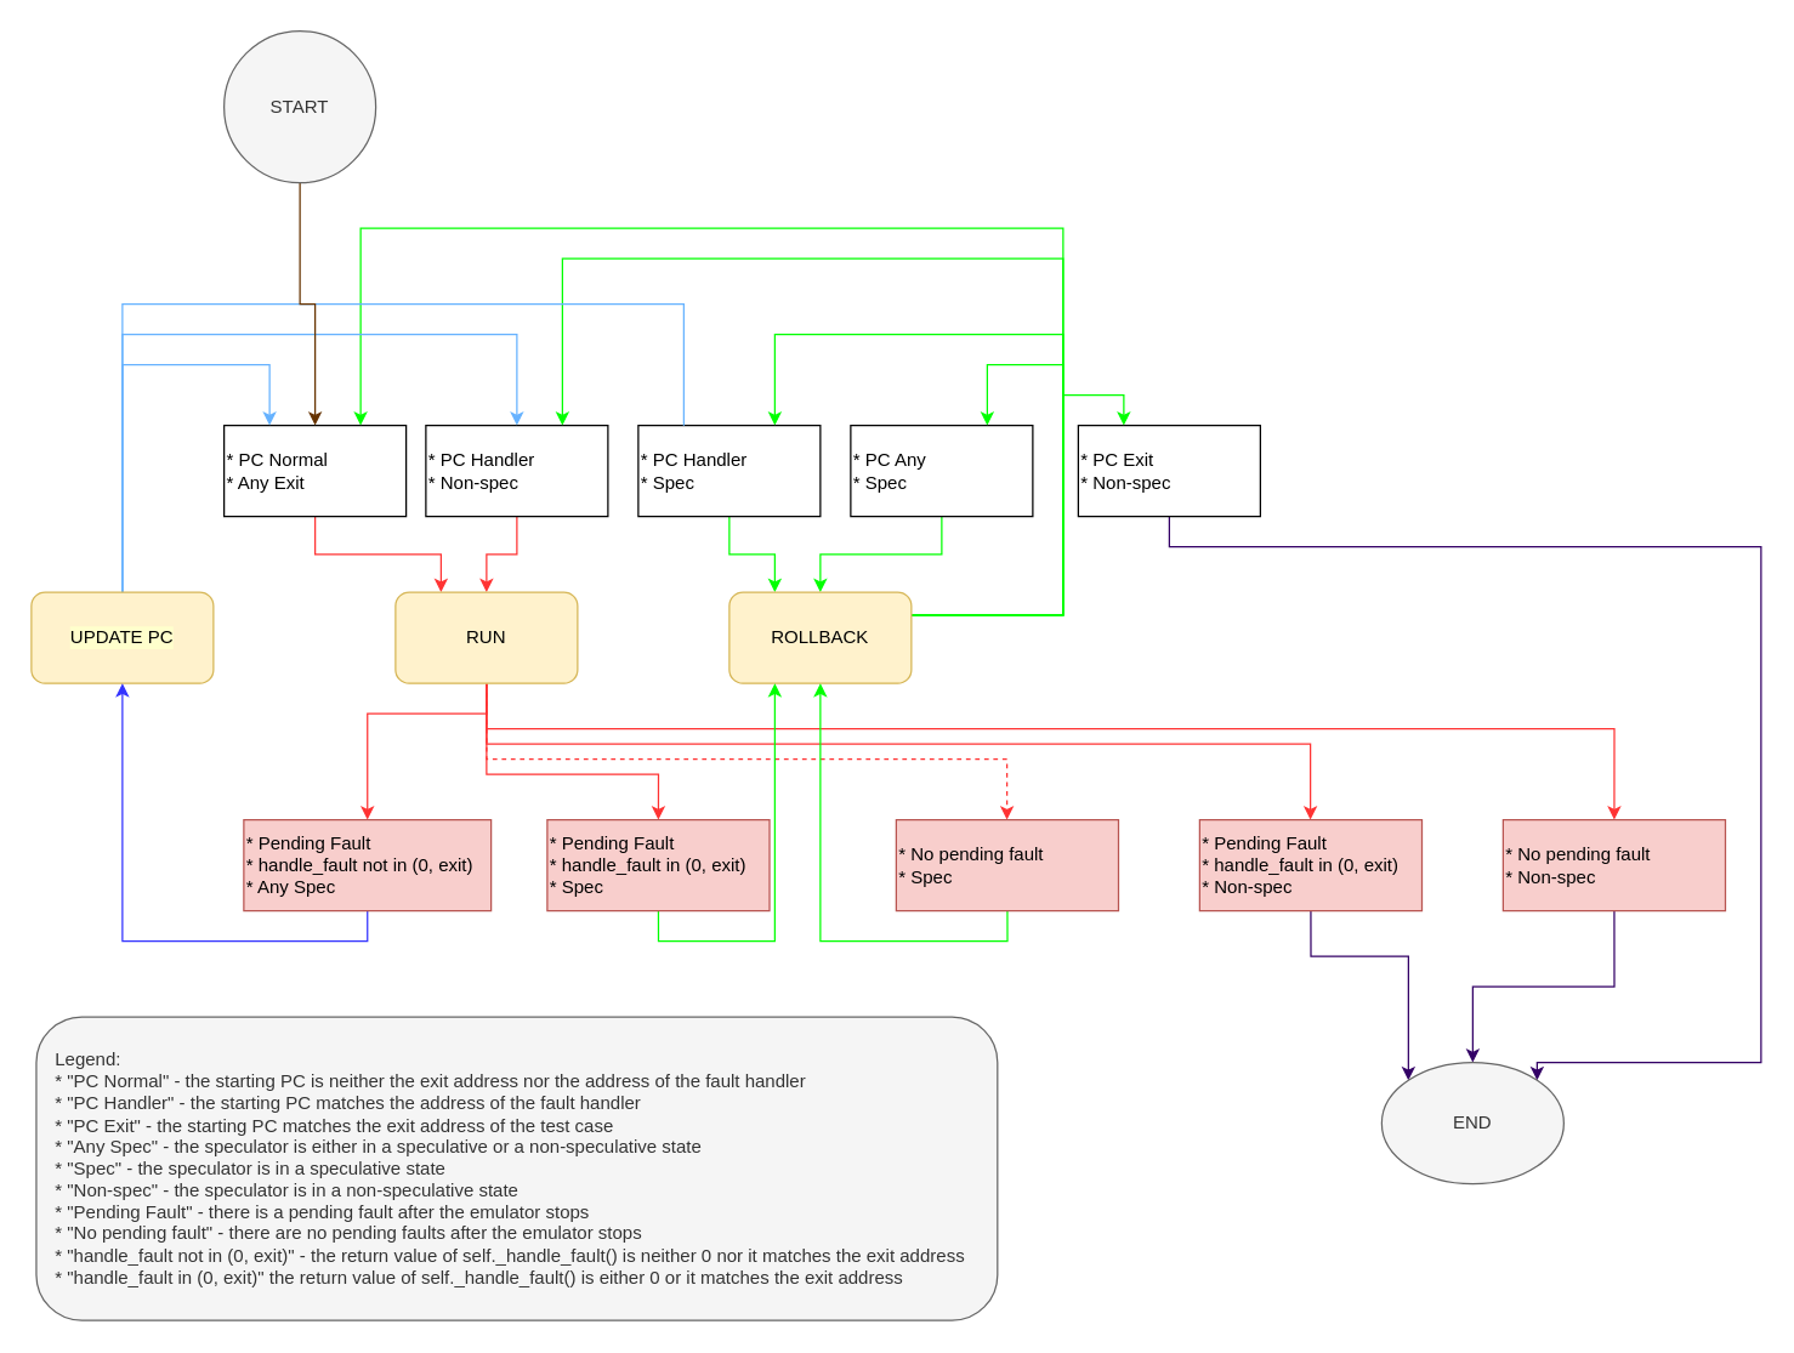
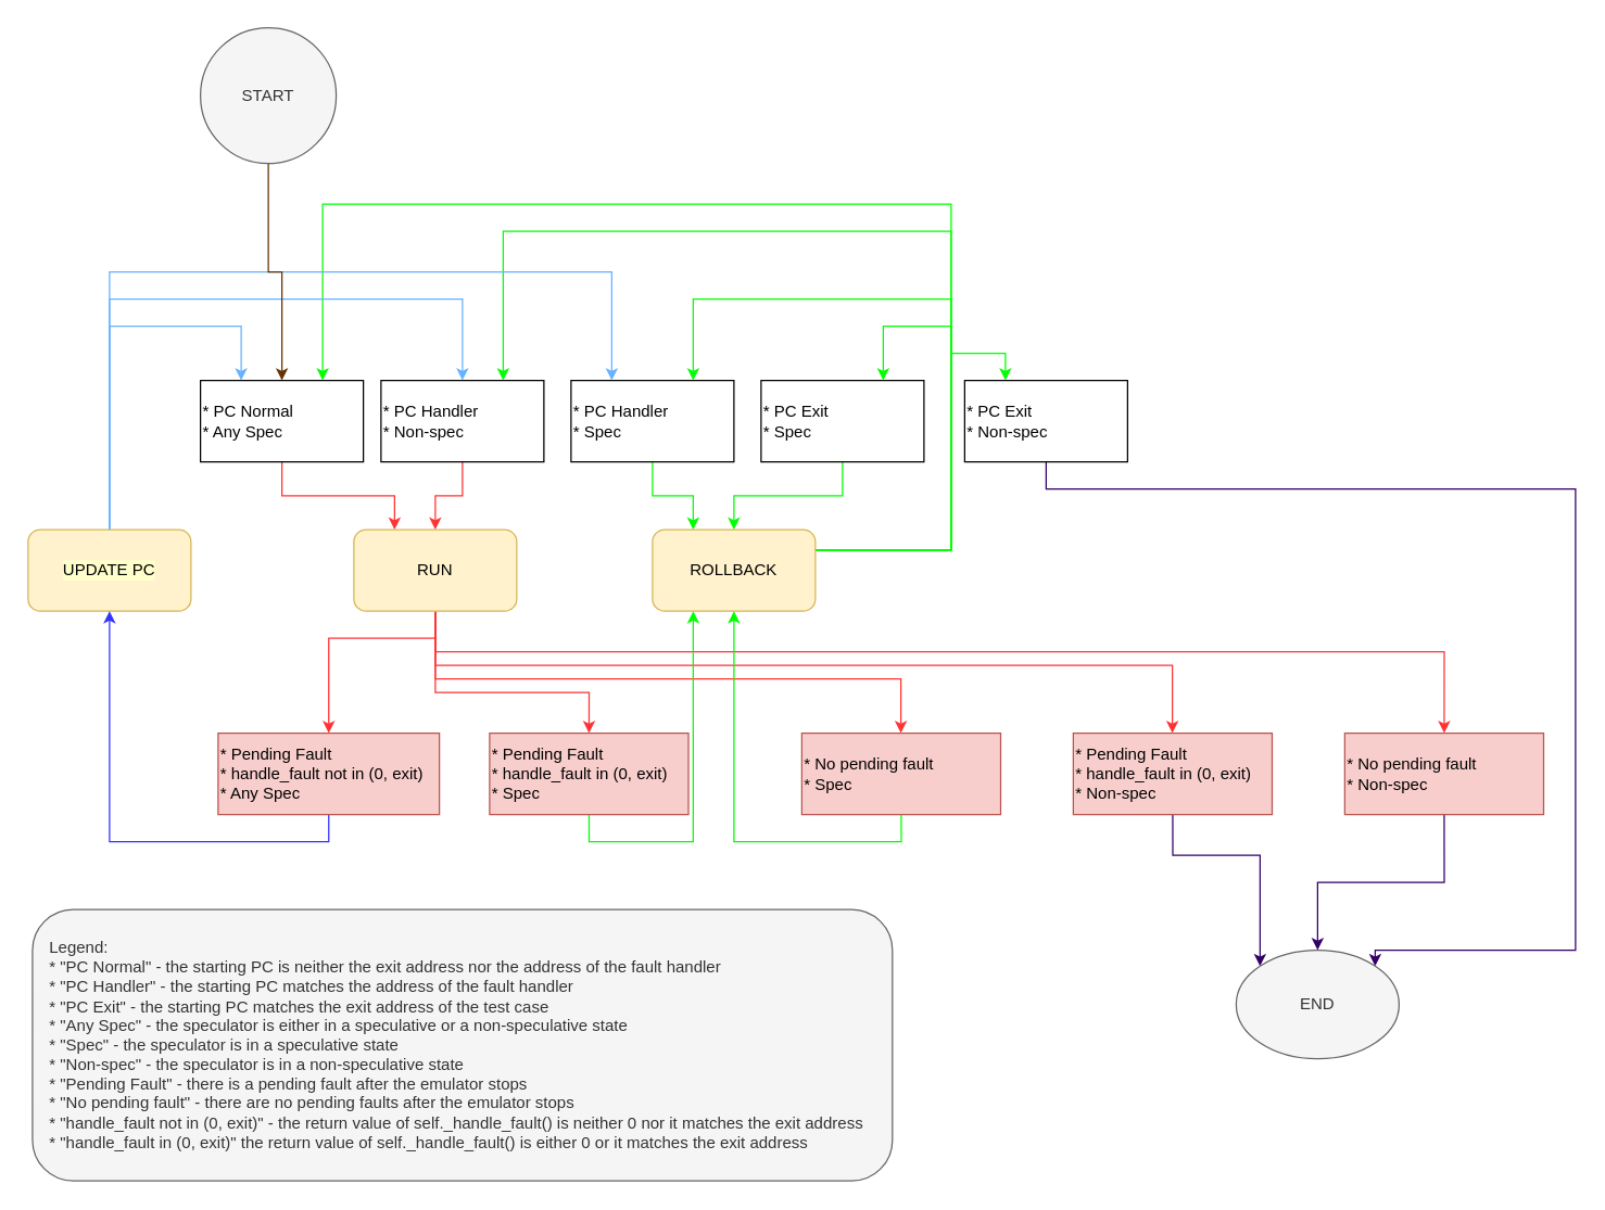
- <mxCell id="24" style="edgeStyle=orthogonalEdgeStyle;rounded=0;orthogonalLoop=1;jettySize=auto;html=1;exitX=0.5;exitY=0;exitDx=0;exitDy=0;entryX=0.25;entryY=0;entryDx=0;entryDy=0;strokeColor=#66B2FF;endArrow=none;" edge="1" parent="1" source="27" target="9"><mxGeometry relative="1" as="geometry"><Array as="points"><mxPoint x="80" y="200" /><mxPoint x="450" y="200" /></Array></mxGeometry></mxCell>
+ <mxCell id="24" style="edgeStyle=orthogonalEdgeStyle;rounded=0;orthogonalLoop=1;jettySize=auto;html=1;exitX=0.5;exitY=0;exitDx=0;exitDy=0;entryX=0.25;entryY=0;entryDx=0;entryDy=0;strokeColor=#66B2FF;" edge="1" parent="1" source="27" target="9"><mxGeometry relative="1" as="geometry"><Array as="points"><mxPoint x="80" y="200" /><mxPoint x="450" y="200" /></Array></mxGeometry></mxCell>
- <mxCell id="3" value="* PC Normal&lt;br&gt;* Any Exit" style="rounded=0;whiteSpace=wrap;html=1;align=left;" vertex="1" parent="1"><mxGeometry x="147" y="280" width="120" height="60" as="geometry" /></mxCell>
+ <mxCell id="3" value="* PC Normal&lt;br&gt;* Any Spec" style="rounded=0;whiteSpace=wrap;html=1;align=left;" vertex="1" parent="1"><mxGeometry x="147" y="280" width="120" height="60" as="geometry" /></mxCell>
- <mxCell id="5" value="* PC Any&lt;br&gt;* Spec" style="rounded=0;whiteSpace=wrap;html=1;align=left;" vertex="1" parent="1"><mxGeometry x="560" y="280" width="120" height="60" as="geometry" /></mxCell>
+ <mxCell id="5" value="* PC Exit&lt;br&gt;* Spec" style="rounded=0;whiteSpace=wrap;html=1;align=left;" vertex="1" parent="1"><mxGeometry x="560" y="280" width="120" height="60" as="geometry" /></mxCell>
- <mxCell id="15" style="edgeStyle=orthogonalEdgeStyle;rounded=0;orthogonalLoop=1;jettySize=auto;html=1;exitX=0.5;exitY=1;exitDx=0;exitDy=0;strokeColor=#FF3333;dashed=1;" edge="1" parent="1" source="17" target="37"><mxGeometry relative="1" as="geometry"><Array as="points"><mxPoint x="320" y="500" /><mxPoint x="663" y="500" /></Array></mxGeometry></mxCell>
+ <mxCell id="15" style="edgeStyle=orthogonalEdgeStyle;rounded=0;orthogonalLoop=1;jettySize=auto;html=1;exitX=0.5;exitY=1;exitDx=0;exitDy=0;strokeColor=#FF3333;" edge="1" parent="1" source="17" target="37"><mxGeometry relative="1" as="geometry"><Array as="points"><mxPoint x="320" y="500" /><mxPoint x="663" y="500" /></Array></mxGeometry></mxCell>
